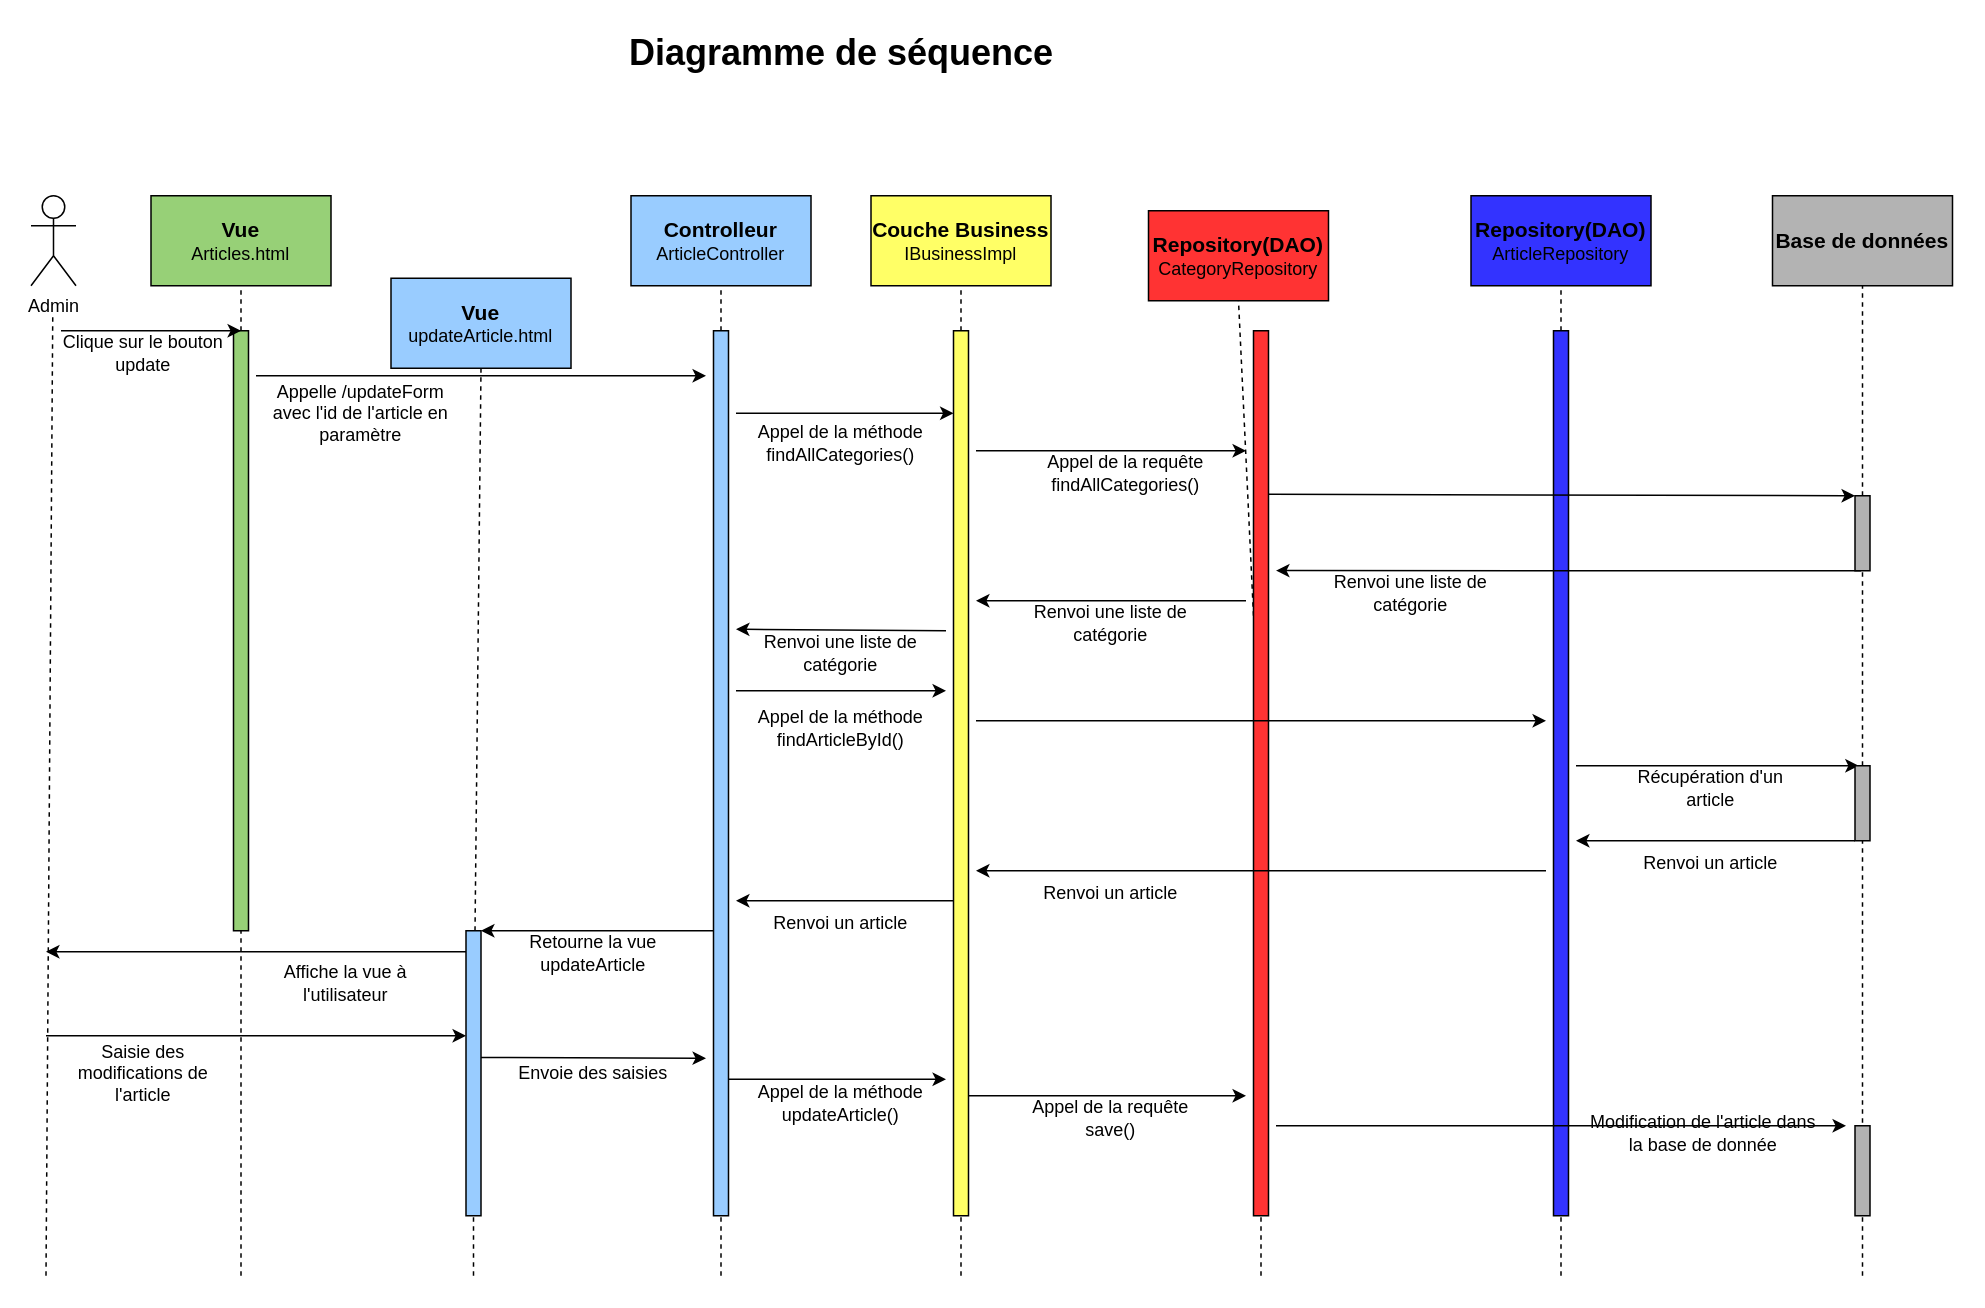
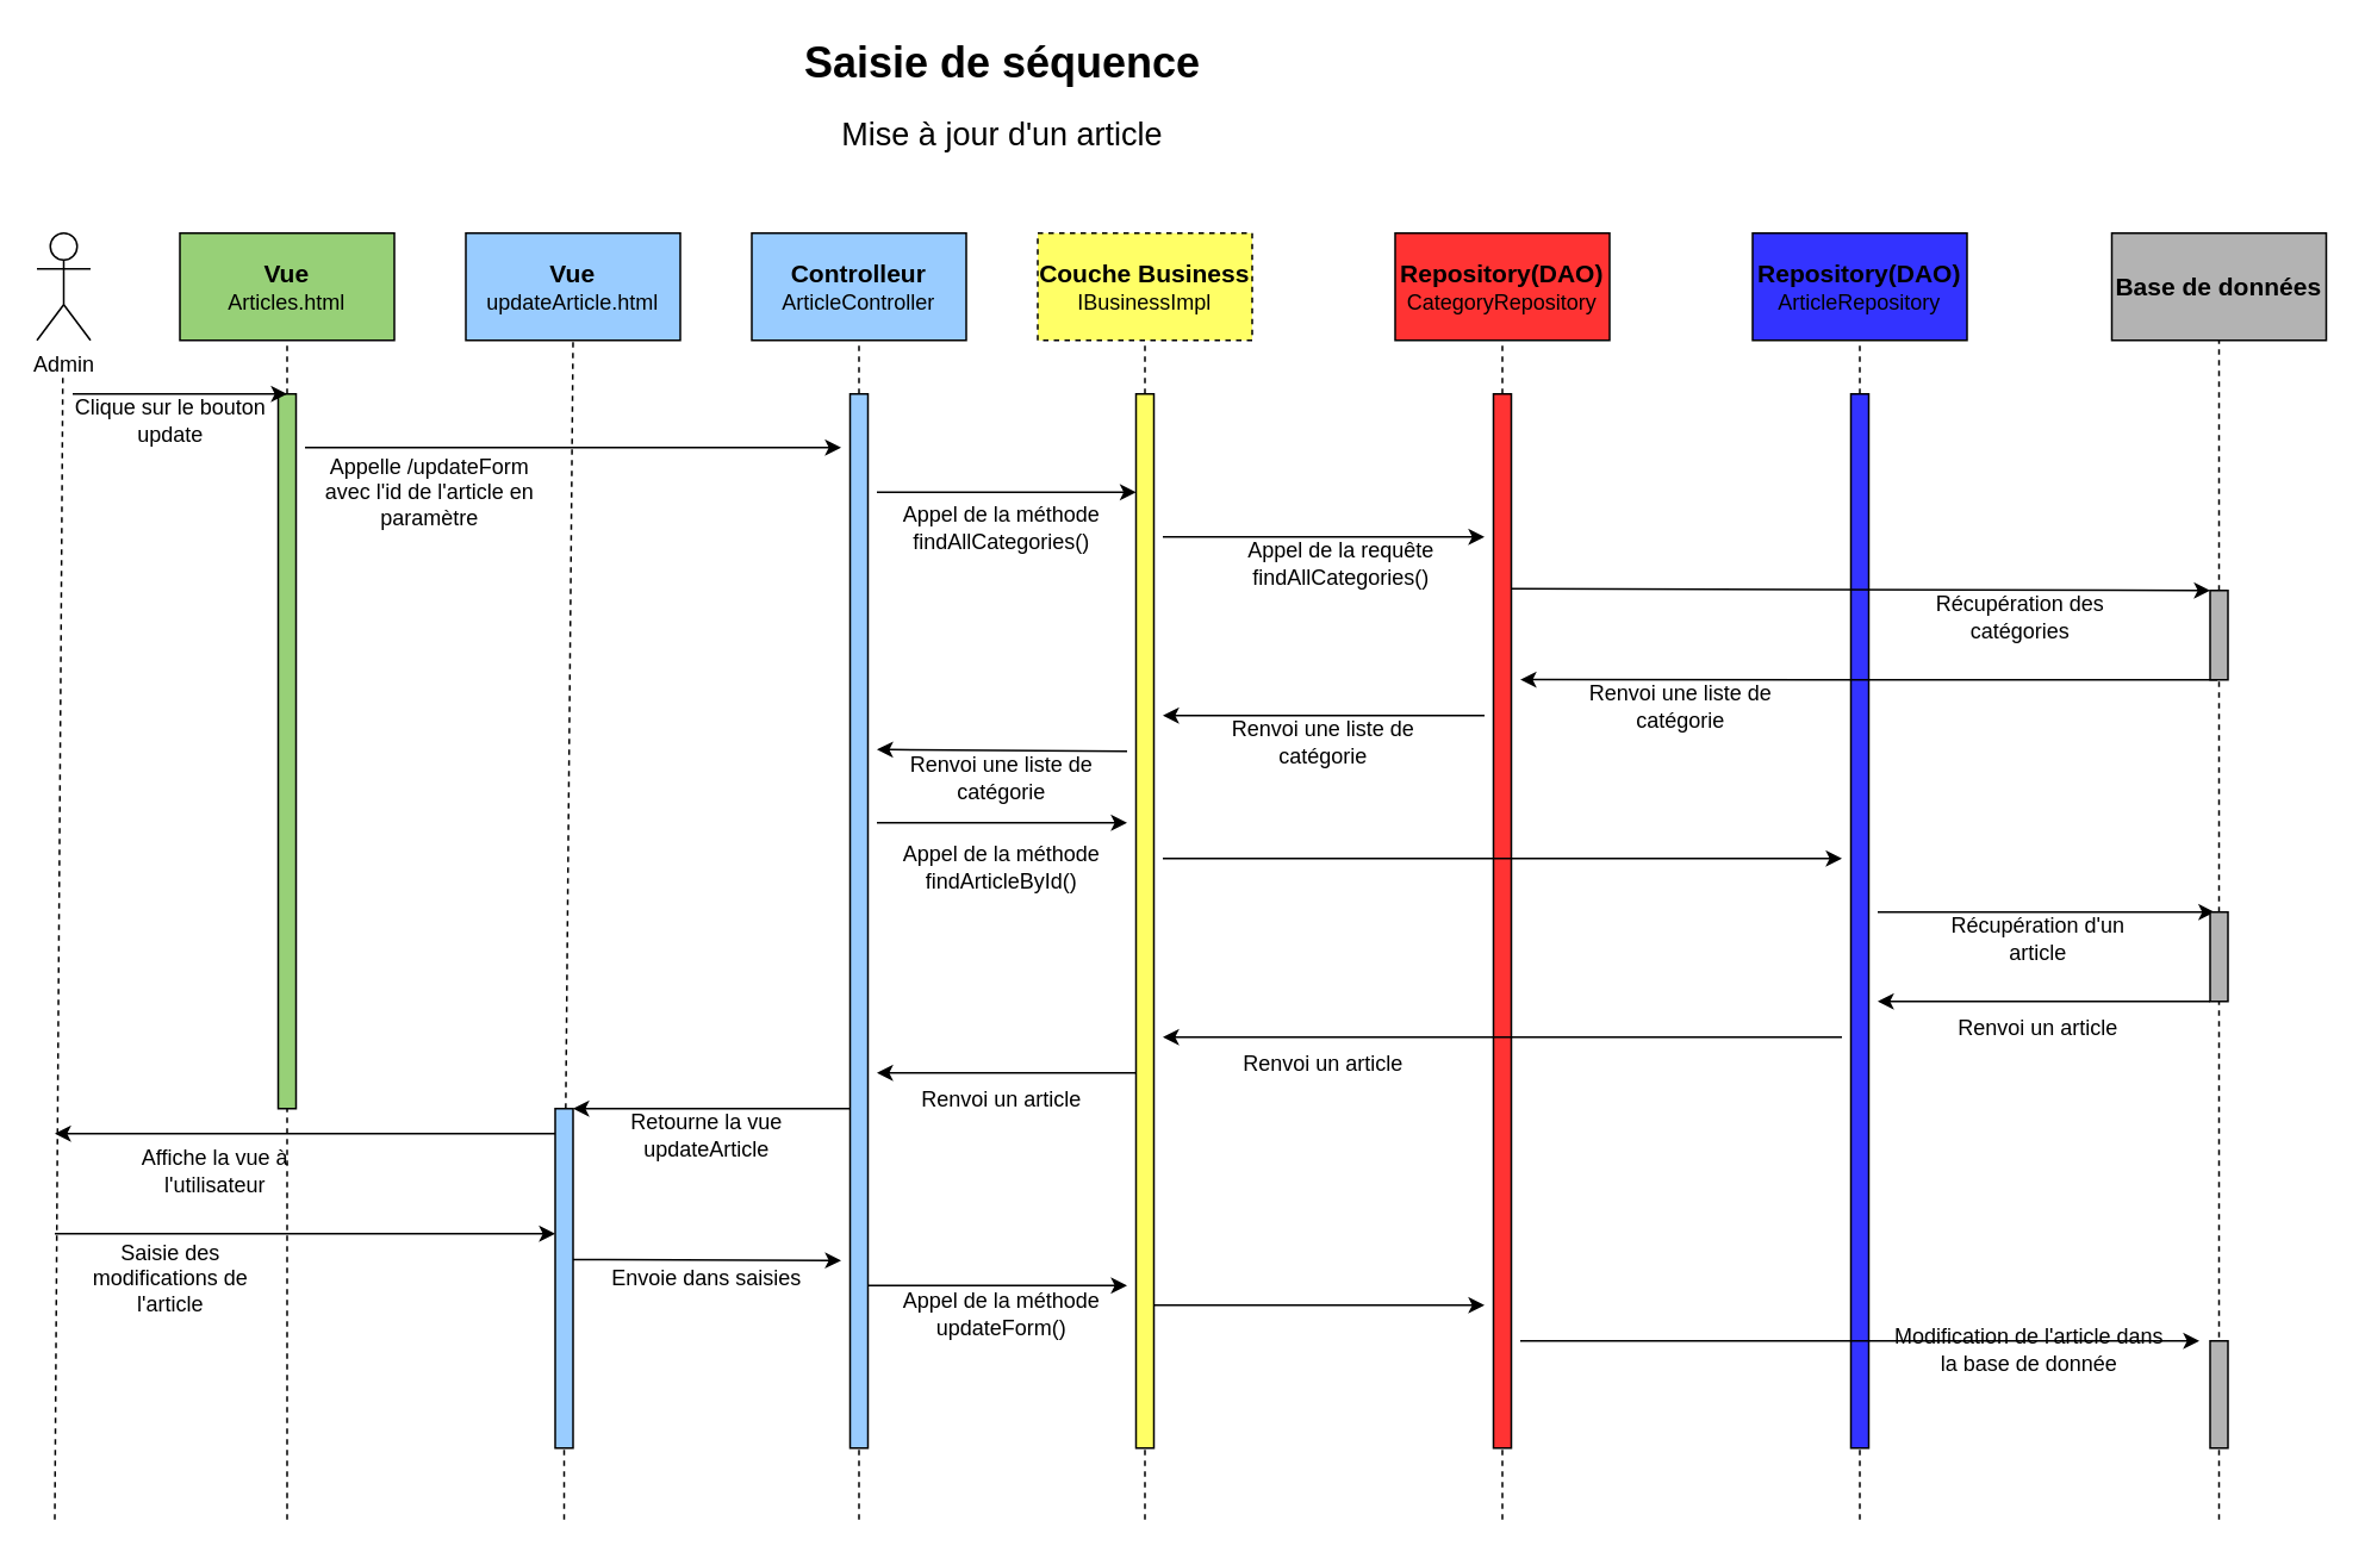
- <mxCell id="3" value="&lt;font style=&quot;font-size: 24px;&quot;&gt;&lt;b&gt;&lt;font&gt;Diagramme de séquence&lt;/font&gt;&lt;/b&gt;&lt;/font&gt;" style="text;html=1;align=center;verticalAlign=middle;whiteSpace=wrap;rounded=0;" parent="1" vertex="1"><mxGeometry x="407.5" y="20" width="305" height="30" as="geometry" /></mxCell>
+ <mxCell id="3" value="&lt;font style=&quot;font-size: 24px;&quot;&gt;&lt;b&gt;&lt;font&gt;Saisie de séquence&lt;/font&gt;&lt;/b&gt;&lt;/font&gt;" style="text;html=1;align=center;verticalAlign=middle;whiteSpace=wrap;rounded=0;" parent="1" vertex="1"><mxGeometry x="407.5" y="20" width="305" height="30" as="geometry" /></mxCell>
+ <mxCell id="2" value="&lt;font style=&quot;font-size: 18px;&quot;&gt;Mise à jour d'un article&lt;br&gt;&lt;/font&gt;" style="text;html=1;align=center;verticalAlign=middle;whiteSpace=wrap;rounded=0;" parent="1" vertex="1"><mxGeometry x="412.5" y="60" width="295" height="30" as="geometry" /></mxCell>
- <mxCell id="18" value="&lt;div&gt;&lt;b&gt;&lt;font style=&quot;font-size: 14px;&quot;&gt;Couche Business&lt;/font&gt;&lt;/b&gt;&lt;/div&gt;&lt;div&gt;IBusinessImpl&lt;br&gt;&lt;/div&gt;" style="rounded=0;whiteSpace=wrap;html=1;fillColor=#FFFF66;" parent="1" vertex="1"><mxGeometry x="580" y="130" width="120" height="60" as="geometry" /></mxCell>
+ <mxCell id="18" value="&lt;div&gt;&lt;b&gt;&lt;font style=&quot;font-size: 14px;&quot;&gt;Couche Business&lt;/font&gt;&lt;/b&gt;&lt;/div&gt;&lt;div&gt;IBusinessImpl&lt;br&gt;&lt;/div&gt;" style="rounded=0;whiteSpace=wrap;html=1;fillColor=#FFFF66;dashed=1;" parent="1" vertex="1"><mxGeometry x="580" y="130" width="120" height="60" as="geometry" /></mxCell>
- <mxCell id="23" value="&lt;div&gt;&lt;b&gt;&lt;font style=&quot;font-size: 14px;&quot;&gt;Repository(DAO)&lt;/font&gt;&lt;/b&gt;&lt;/div&gt;&lt;div&gt;&lt;font style=&quot;font-size: 12px;&quot;&gt;CategoryRepository&lt;b&gt;&lt;font&gt;&lt;br&gt;&lt;/font&gt;&lt;/b&gt;&lt;/font&gt;&lt;/div&gt;" style="rounded=0;whiteSpace=wrap;html=1;fillColor=#FF3333;" parent="1" vertex="1"><mxGeometry x="765" y="140" width="120" height="60" as="geometry" /></mxCell>
+ <mxCell id="23" value="&lt;div&gt;&lt;b&gt;&lt;font style=&quot;font-size: 14px;&quot;&gt;Repository(DAO)&lt;/font&gt;&lt;/b&gt;&lt;/div&gt;&lt;div&gt;&lt;font style=&quot;font-size: 12px;&quot;&gt;CategoryRepository&lt;b&gt;&lt;font&gt;&lt;br&gt;&lt;/font&gt;&lt;/b&gt;&lt;/font&gt;&lt;/div&gt;" style="rounded=0;whiteSpace=wrap;html=1;fillColor=#FF3333;" parent="1" vertex="1"><mxGeometry x="780" y="130" width="120" height="60" as="geometry" /></mxCell>
- <mxCell id="55" value="&lt;div&gt;&lt;font style=&quot;font-size: 14px;&quot;&gt;&lt;b&gt;Vue&lt;/b&gt;&lt;/font&gt;&lt;/div&gt;&lt;div&gt;updateArticle.html&lt;br&gt;&lt;/div&gt;" style="rounded=0;whiteSpace=wrap;html=1;fillColor=#99CCFF;" parent="1" vertex="1"><mxGeometry x="260" y="185" width="120" height="60" as="geometry" /></mxCell>
+ <mxCell id="55" value="&lt;div&gt;&lt;font style=&quot;font-size: 14px;&quot;&gt;&lt;b&gt;Vue&lt;/b&gt;&lt;/font&gt;&lt;/div&gt;&lt;div&gt;updateArticle.html&lt;br&gt;&lt;/div&gt;" style="rounded=0;whiteSpace=wrap;html=1;fillColor=#99CCFF;" parent="1" vertex="1"><mxGeometry x="260" y="130" width="120" height="60" as="geometry" /></mxCell>
+ <mxCell id="34" value="Récupération des catégories" style="text;html=1;align=center;verticalAlign=middle;whiteSpace=wrap;rounded=0;" parent="1" vertex="1"><mxGeometry x="1070" y="330" width="120" height="30" as="geometry" /></mxCell>
- <mxCell id="64" value="Affiche la vue à l'utilisateur" style="text;html=1;align=center;verticalAlign=middle;whiteSpace=wrap;rounded=0;" parent="1" vertex="1"><mxGeometry x="170" y="640" width="120" height="30" as="geometry" /></mxCell>
+ <mxCell id="64" value="Affiche la vue à l'utilisateur" style="text;html=1;align=center;verticalAlign=middle;whiteSpace=wrap;rounded=0;" parent="1" vertex="1"><mxGeometry x="60" y="640" width="120" height="30" as="geometry" /></mxCell>
- <mxCell id="67" value="Envoie des saisies " style="text;html=1;align=center;verticalAlign=middle;whiteSpace=wrap;rounded=0;" parent="1" vertex="1"><mxGeometry x="290" y="700" width="210" height="30" as="geometry" /></mxCell>
+ <mxCell id="67" value="Envoie dans saisies " style="text;html=1;align=center;verticalAlign=middle;whiteSpace=wrap;rounded=0;" parent="1" vertex="1"><mxGeometry x="290" y="700" width="210" height="30" as="geometry" /></mxCell>
- <mxCell id="70" value="Appel de la méthode updateArticle()" style="text;html=1;align=center;verticalAlign=middle;whiteSpace=wrap;rounded=0;" parent="1" vertex="1"><mxGeometry x="495" y="720" width="130" height="30" as="geometry" /></mxCell>
+ <mxCell id="70" value="Appel de la méthode updateForm()" style="text;html=1;align=center;verticalAlign=middle;whiteSpace=wrap;rounded=0;" parent="1" vertex="1"><mxGeometry x="495" y="720" width="130" height="30" as="geometry" /></mxCell>
- <mxCell id="72" value="Appel de la requête save()" style="text;html=1;align=center;verticalAlign=middle;whiteSpace=wrap;rounded=0;" parent="1" vertex="1"><mxGeometry x="680" y="730" width="120" height="30" as="geometry" /></mxCell>
